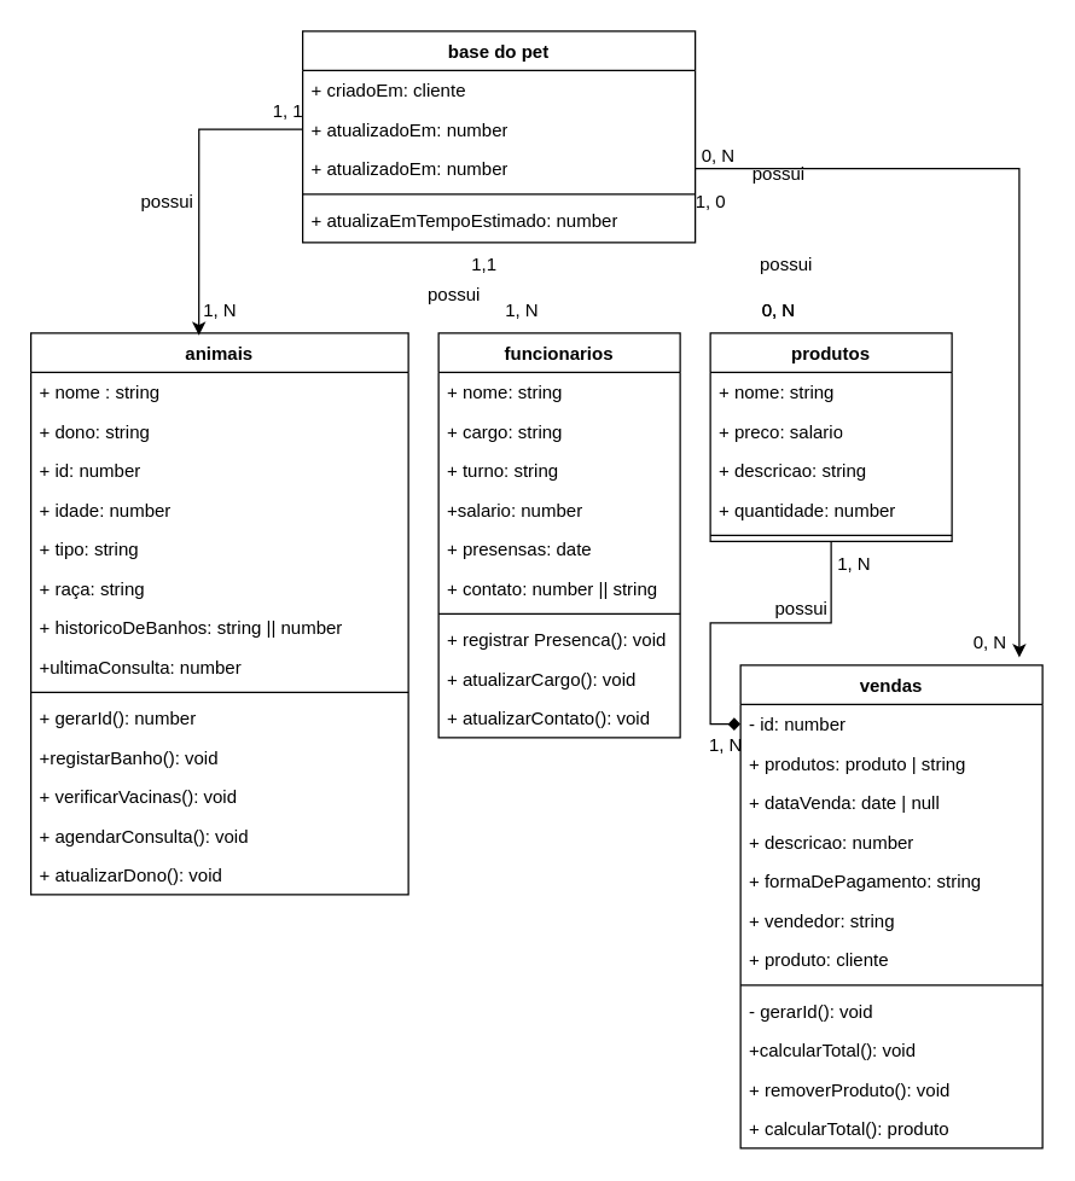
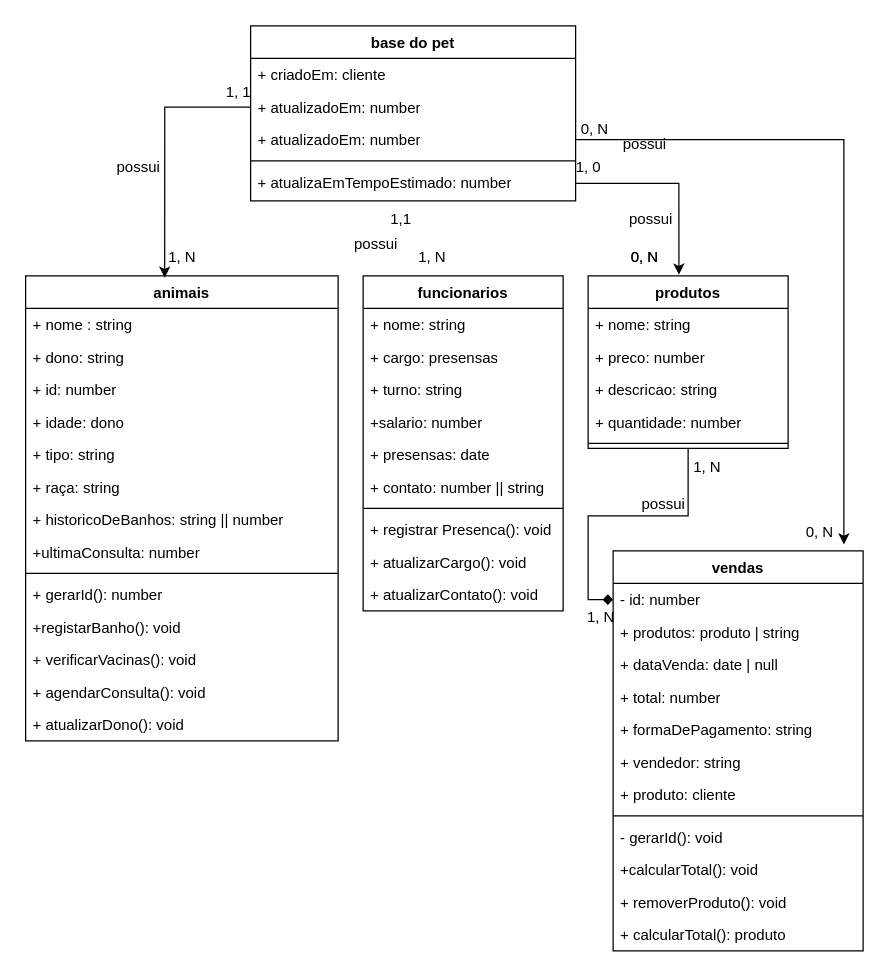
+ <mxCell id="55" style="edgeStyle=orthogonalEdgeStyle;rounded=0;orthogonalLoop=1;jettySize=auto;html=1;entryX=0.454;entryY=-0.007;entryDx=0;entryDy=0;entryPerimeter=0;" edge="1" parent="1" source="7" target="35"><mxGeometry relative="1" as="geometry" /></mxCell>
- <mxCell id="25" value="+ cargo: string" style="text;strokeColor=none;fillColor=none;align=left;verticalAlign=top;spacingLeft=4;spacingRight=4;overflow=hidden;rotatable=0;points=[[0,0.5],[1,0.5]];portConstraint=eastwest;whiteSpace=wrap;html=1;" vertex="1" parent="23"><mxGeometry y="52" width="160" height="26" as="geometry" /></mxCell>
+ <mxCell id="25" value="+ cargo: presensas" style="text;strokeColor=none;fillColor=none;align=left;verticalAlign=top;spacingLeft=4;spacingRight=4;overflow=hidden;rotatable=0;points=[[0,0.5],[1,0.5]];portConstraint=eastwest;whiteSpace=wrap;html=1;" vertex="1" parent="23"><mxGeometry y="52" width="160" height="26" as="geometry" /></mxCell>
- <mxCell id="37" value="+ preco: salario" style="text;strokeColor=none;fillColor=none;align=left;verticalAlign=top;spacingLeft=4;spacingRight=4;overflow=hidden;rotatable=0;points=[[0,0.5],[1,0.5]];portConstraint=eastwest;whiteSpace=wrap;html=1;" vertex="1" parent="35"><mxGeometry y="52" width="160" height="26" as="geometry" /></mxCell>
+ <mxCell id="37" value="+ preco: number" style="text;strokeColor=none;fillColor=none;align=left;verticalAlign=top;spacingLeft=4;spacingRight=4;overflow=hidden;rotatable=0;points=[[0,0.5],[1,0.5]];portConstraint=eastwest;whiteSpace=wrap;html=1;" vertex="1" parent="35"><mxGeometry y="52" width="160" height="26" as="geometry" /></mxCell>
- <mxCell id="12" value="+ idade: number" style="text;strokeColor=none;fillColor=none;align=left;verticalAlign=top;spacingLeft=4;spacingRight=4;overflow=hidden;rotatable=0;points=[[0,0.5],[1,0.5]];portConstraint=eastwest;whiteSpace=wrap;html=1;" vertex="1" parent="8"><mxGeometry y="104" width="250" height="26" as="geometry" /></mxCell>
+ <mxCell id="12" value="+ idade: dono" style="text;strokeColor=none;fillColor=none;align=left;verticalAlign=top;spacingLeft=4;spacingRight=4;overflow=hidden;rotatable=0;points=[[0,0.5],[1,0.5]];portConstraint=eastwest;whiteSpace=wrap;html=1;" vertex="1" parent="8"><mxGeometry y="104" width="250" height="26" as="geometry" /></mxCell>
- <mxCell id="45" value="+ descricao: number" style="text;strokeColor=none;fillColor=none;align=left;verticalAlign=top;spacingLeft=4;spacingRight=4;overflow=hidden;rotatable=0;points=[[0,0.5],[1,0.5]];portConstraint=eastwest;whiteSpace=wrap;html=1;" vertex="1" parent="41"><mxGeometry y="104" width="200" height="26" as="geometry" /></mxCell>
+ <mxCell id="45" value="+ total: number" style="text;strokeColor=none;fillColor=none;align=left;verticalAlign=top;spacingLeft=4;spacingRight=4;overflow=hidden;rotatable=0;points=[[0,0.5],[1,0.5]];portConstraint=eastwest;whiteSpace=wrap;html=1;" vertex="1" parent="41"><mxGeometry y="104" width="200" height="26" as="geometry" /></mxCell>
